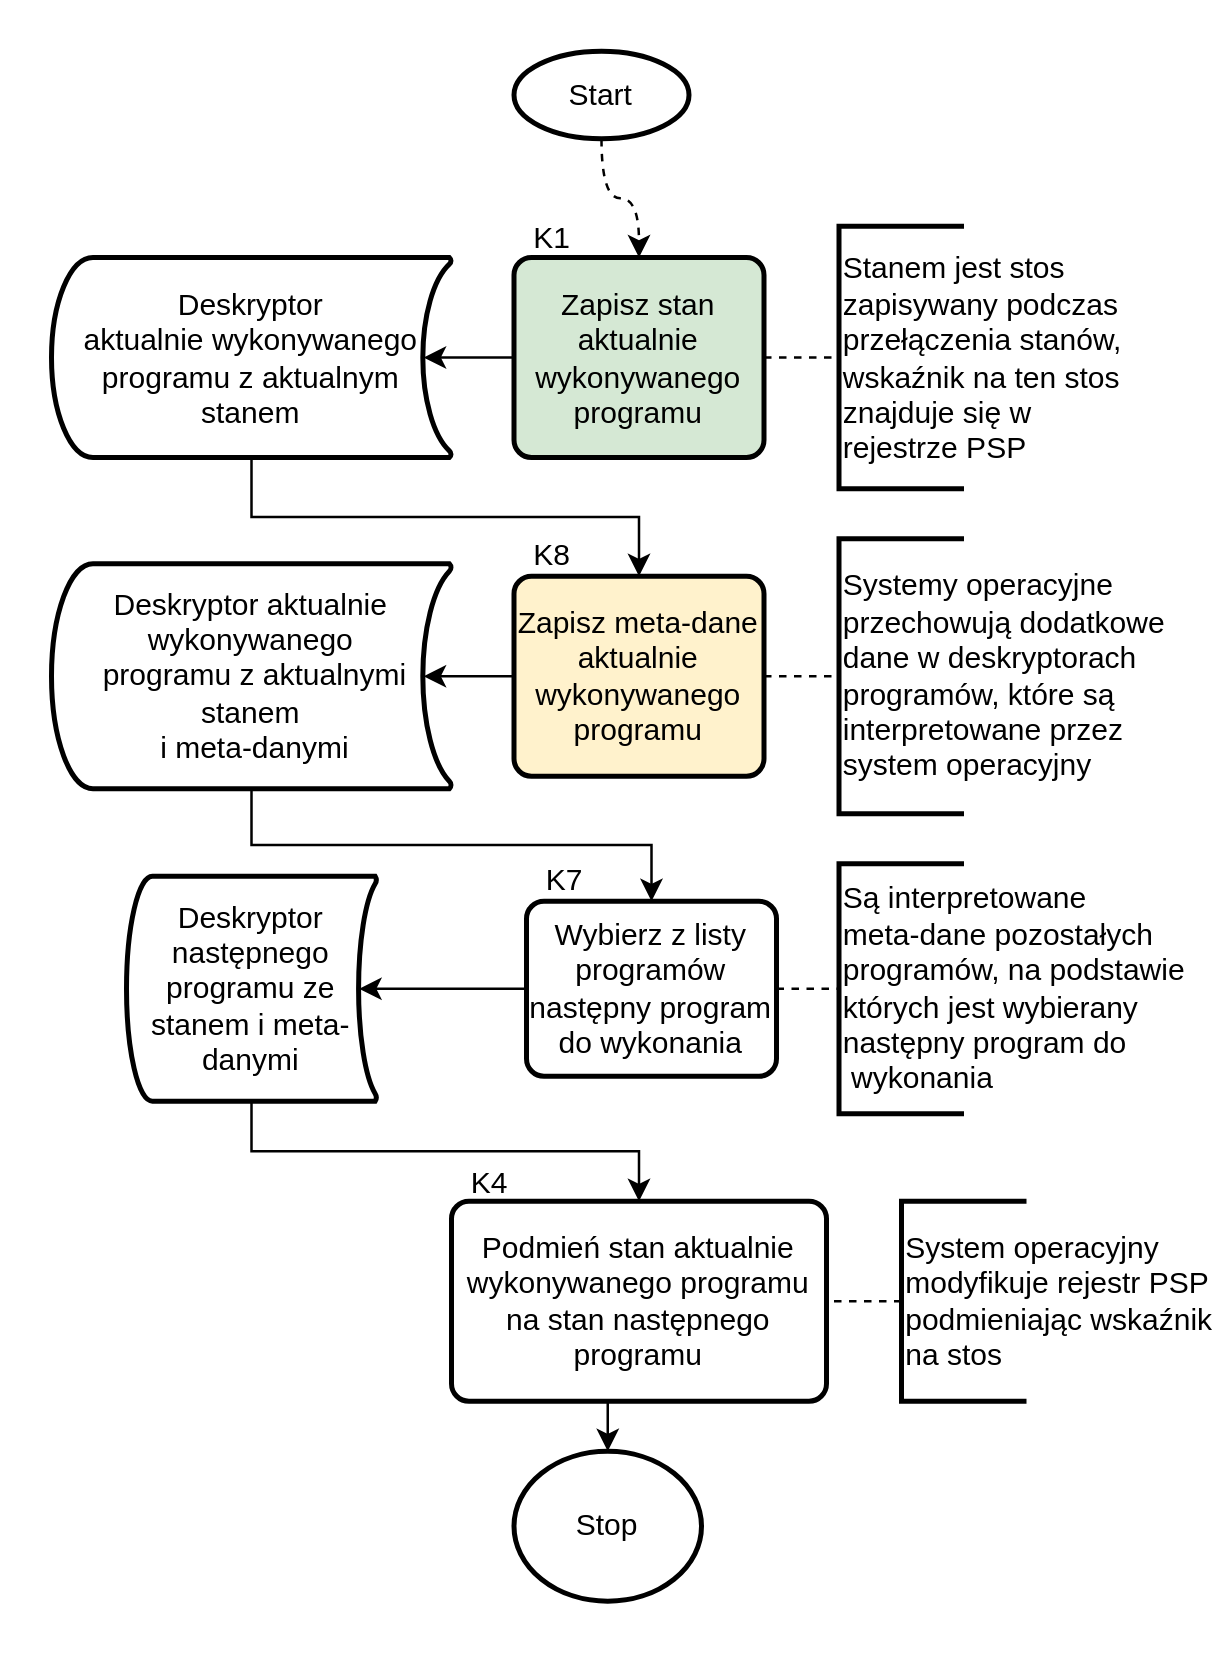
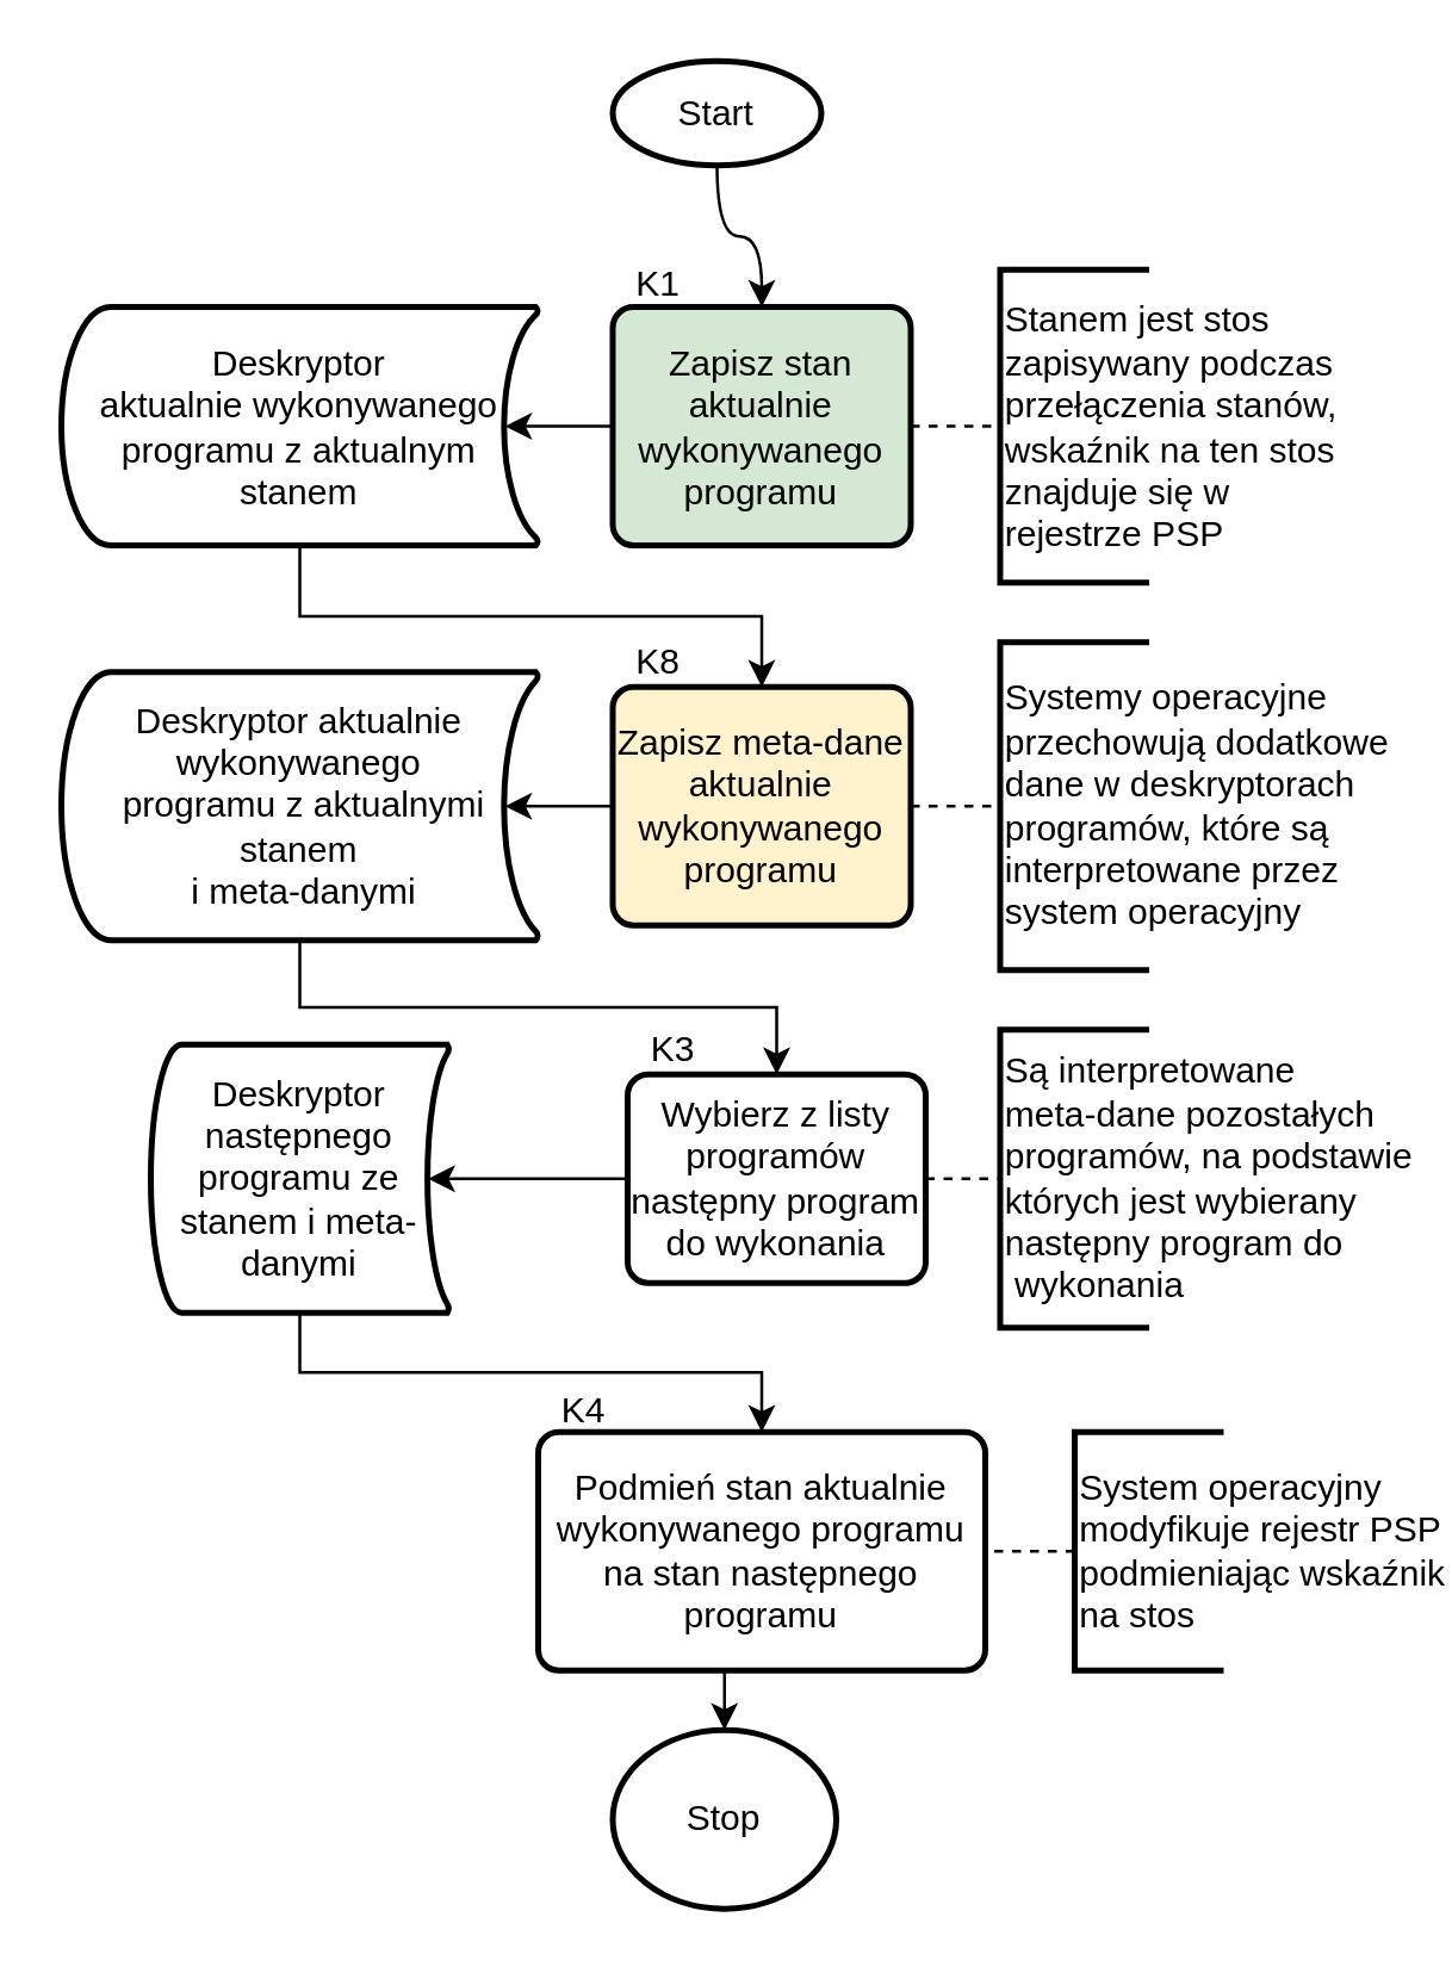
- <mxCell id="2" style="edgeStyle=orthogonalEdgeStyle;rounded=0;orthogonalLoop=1;jettySize=auto;html=1;exitX=0.5;exitY=1;exitDx=0;exitDy=0;exitPerimeter=0;entryX=0.5;entryY=0;entryDx=0;entryDy=0;curved=1;dashed=1;" edge="1" parent="1" source="3" target="5"><mxGeometry relative="1" as="geometry" /></mxCell>
+ <mxCell id="2" style="edgeStyle=orthogonalEdgeStyle;rounded=0;orthogonalLoop=1;jettySize=auto;html=1;exitX=0.5;exitY=1;exitDx=0;exitDy=0;exitPerimeter=0;entryX=0.5;entryY=0;entryDx=0;entryDy=0;curved=1;" edge="1" parent="1" source="3" target="5"><mxGeometry relative="1" as="geometry" /></mxCell>
- <mxCell id="29" value="K7" style="text;html=1;align=center;verticalAlign=middle;resizable=0;points=[];autosize=1;strokeColor=none;fillColor=none;" vertex="1" parent="1"><mxGeometry x="205" y="337" width="40" height="30" as="geometry" /></mxCell>
+ <mxCell id="29" value="K3" style="text;html=1;align=center;verticalAlign=middle;resizable=0;points=[];autosize=1;strokeColor=none;fillColor=none;" vertex="1" parent="1"><mxGeometry x="205" y="337" width="40" height="30" as="geometry" /></mxCell>
